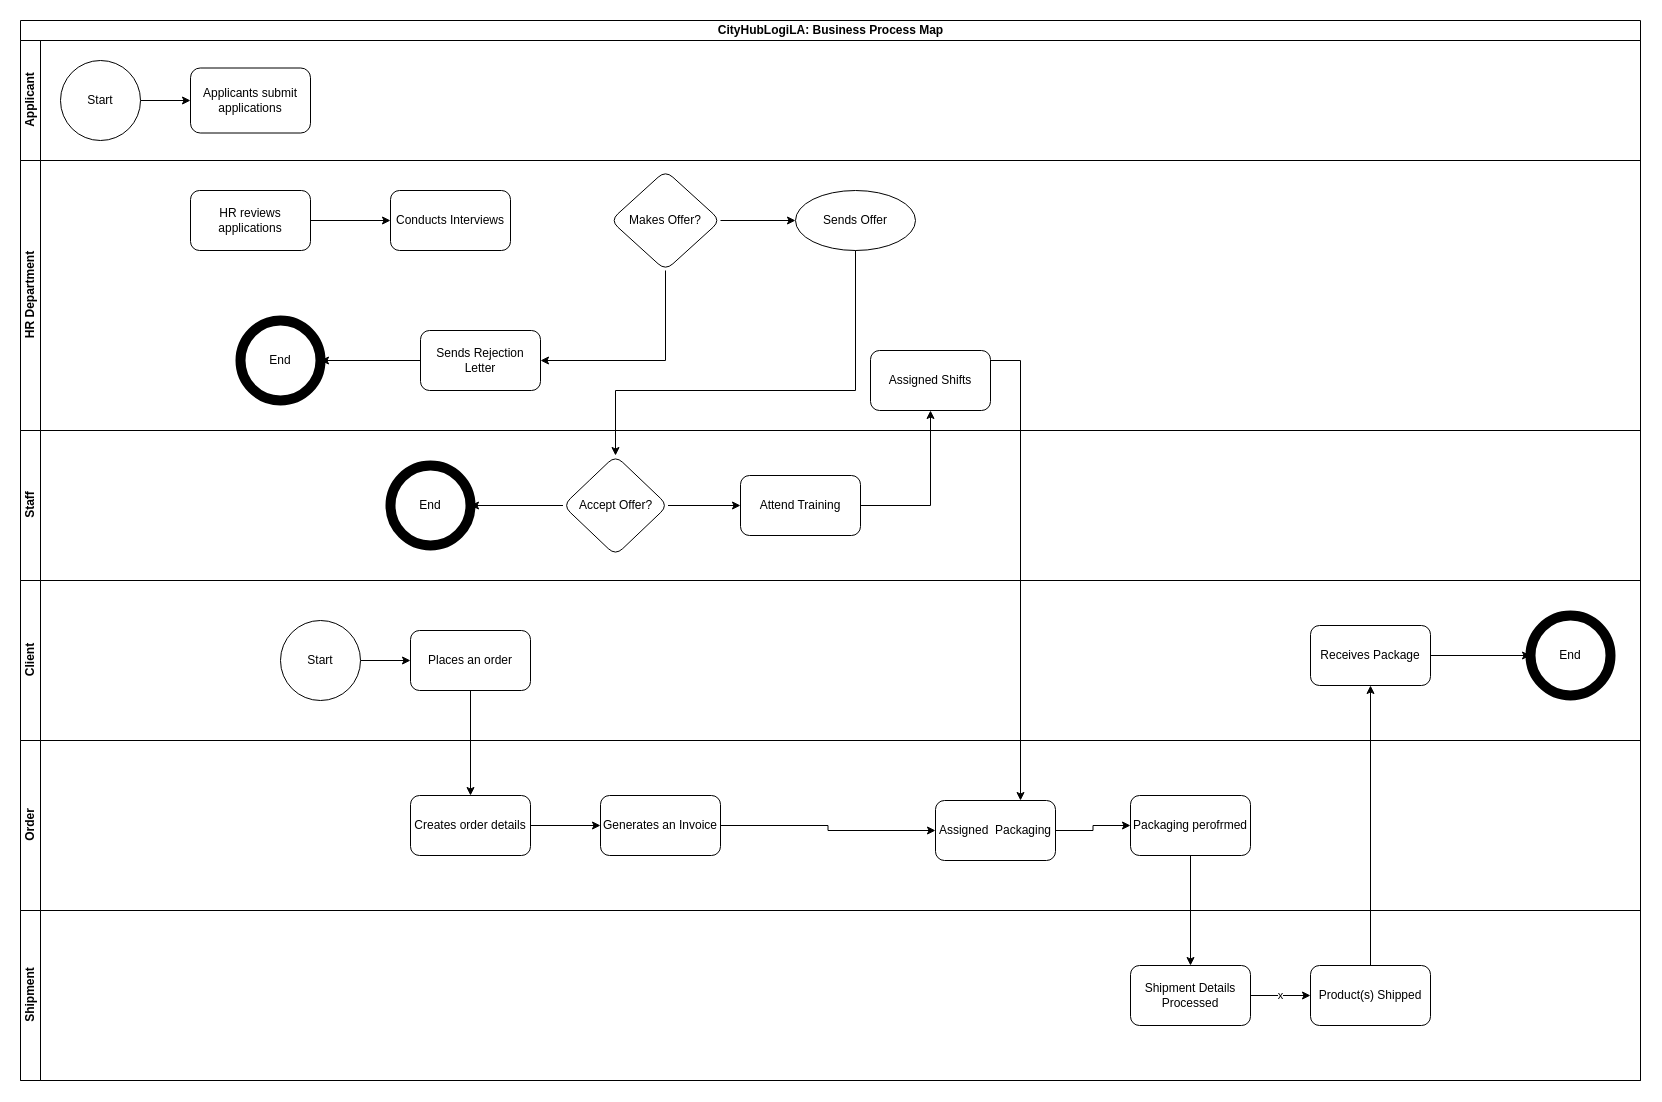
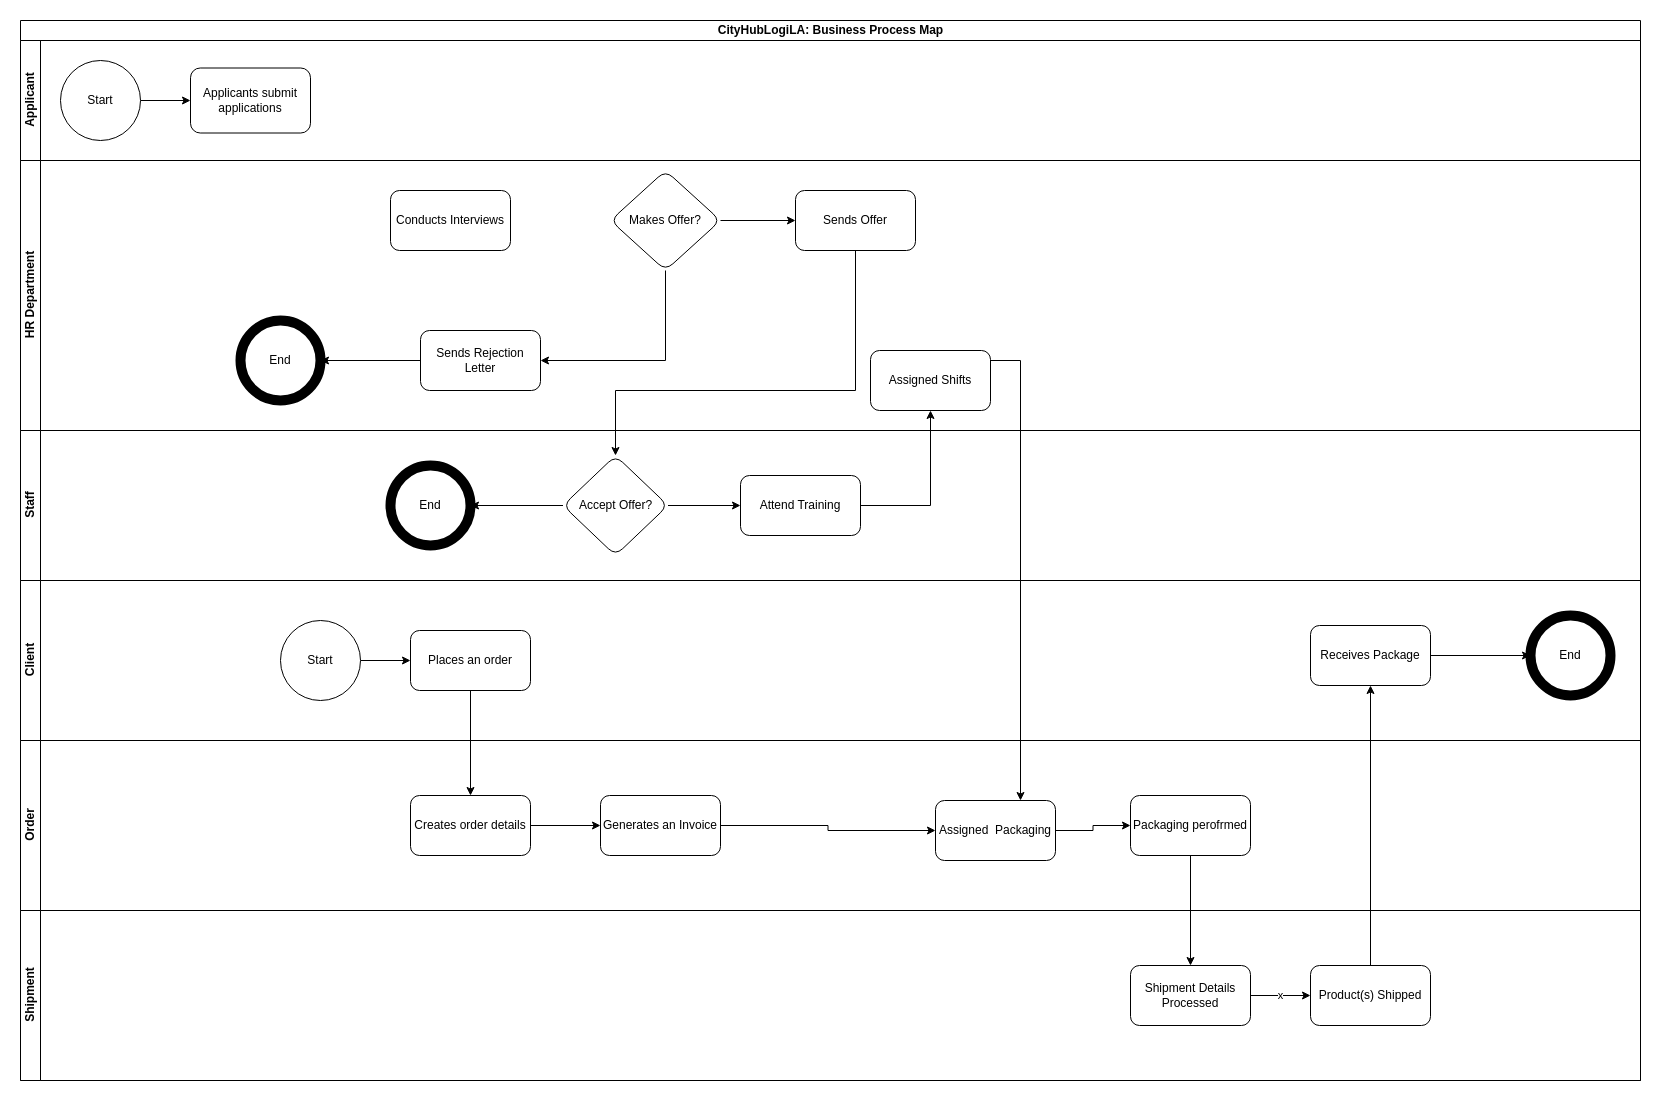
- <mxCell id="9" value="HR reviews applications" style="rounded=1;whiteSpace=wrap;html=1;" vertex="1" parent="7"><mxGeometry x="170" y="30" width="120" height="60" as="geometry" /></mxCell>
- <mxCell id="8" value="" style="edgeStyle=orthogonalEdgeStyle;rounded=0;orthogonalLoop=1;jettySize=auto;html=1;" edge="1" parent="7" source="9" target="10"><mxGeometry relative="1" as="geometry" /></mxCell>
- <mxCell id="13" value="Sends Offer" style="ellipse;whiteSpace=wrap;html=1;" vertex="1" parent="7"><mxGeometry x="775" y="30" width="120" height="60" as="geometry" /></mxCell>
+ <mxCell id="13" value="Sends Offer" style="whiteSpace=wrap;html=1;rounded=1;" vertex="1" parent="7"><mxGeometry x="775" y="30" width="120" height="60" as="geometry" /></mxCell>
